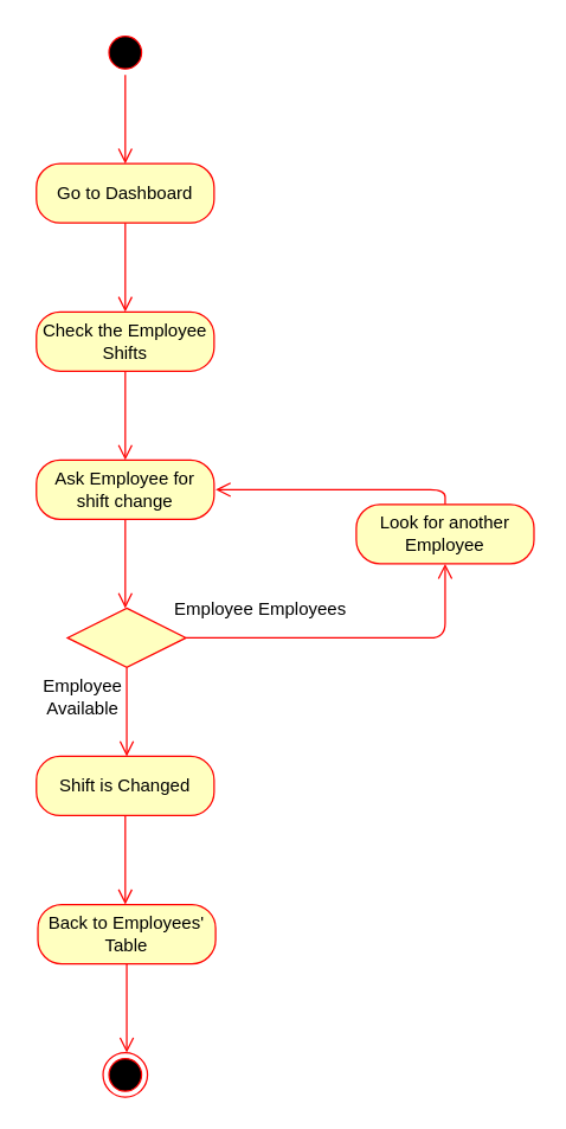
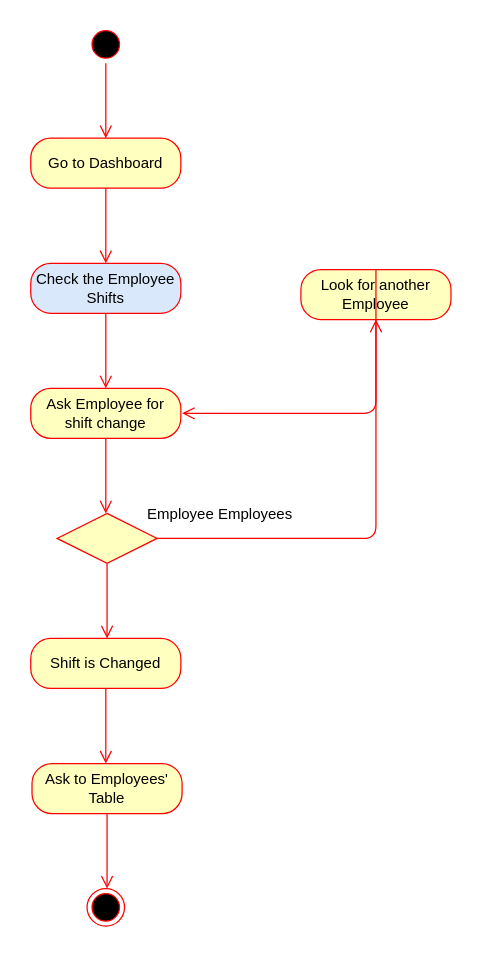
- <mxCell id="6" value="Check the Employee Shifts" style="rounded=1;whiteSpace=wrap;html=1;arcSize=40;fontColor=#000000;fillColor=#ffffc0;strokeColor=#ff0000;" vertex="1" parent="1"><mxGeometry x="24" y="210" width="120" height="40" as="geometry" /></mxCell>
+ <mxCell id="6" value="Check the Employee Shifts" style="rounded=1;whiteSpace=wrap;html=1;arcSize=40;fontColor=#000000;fillColor=#dae8fc;strokeColor=#ff0000;" vertex="1" parent="1"><mxGeometry x="24" y="210" width="120" height="40" as="geometry" /></mxCell>
- <mxCell id="14" value="Look for another Employee" style="rounded=1;whiteSpace=wrap;html=1;arcSize=40;fontColor=#000000;fillColor=#ffffc0;strokeColor=#ff0000;" vertex="1" parent="1"><mxGeometry x="240" y="340" width="120" height="40" as="geometry" /></mxCell>
+ <mxCell id="14" value="Look for another Employee" style="rounded=1;whiteSpace=wrap;html=1;arcSize=40;fontColor=#000000;fillColor=#ffffc0;strokeColor=#ff0000;" vertex="1" parent="1"><mxGeometry x="240" y="215" width="120" height="40" as="geometry" /></mxCell>
- <mxCell id="16" value="Employee&lt;br&gt;Available" style="text;html=1;align=center;verticalAlign=middle;resizable=0;points=[];autosize=1;" vertex="1" parent="1"><mxGeometry x="20" y="455" width="70" height="30" as="geometry" /></mxCell>
- <mxCell id="19" value="Back to Employees' Table" style="rounded=1;whiteSpace=wrap;html=1;arcSize=40;fontColor=#000000;fillColor=#ffffc0;strokeColor=#ff0000;" vertex="1" parent="1"><mxGeometry x="25" y="610" width="120" height="40" as="geometry" /></mxCell>
+ <mxCell id="19" value="Ask to Employees' Table" style="rounded=1;whiteSpace=wrap;html=1;arcSize=40;fontColor=#000000;fillColor=#ffffc0;strokeColor=#ff0000;" vertex="1" parent="1"><mxGeometry x="25" y="610" width="120" height="40" as="geometry" /></mxCell>
